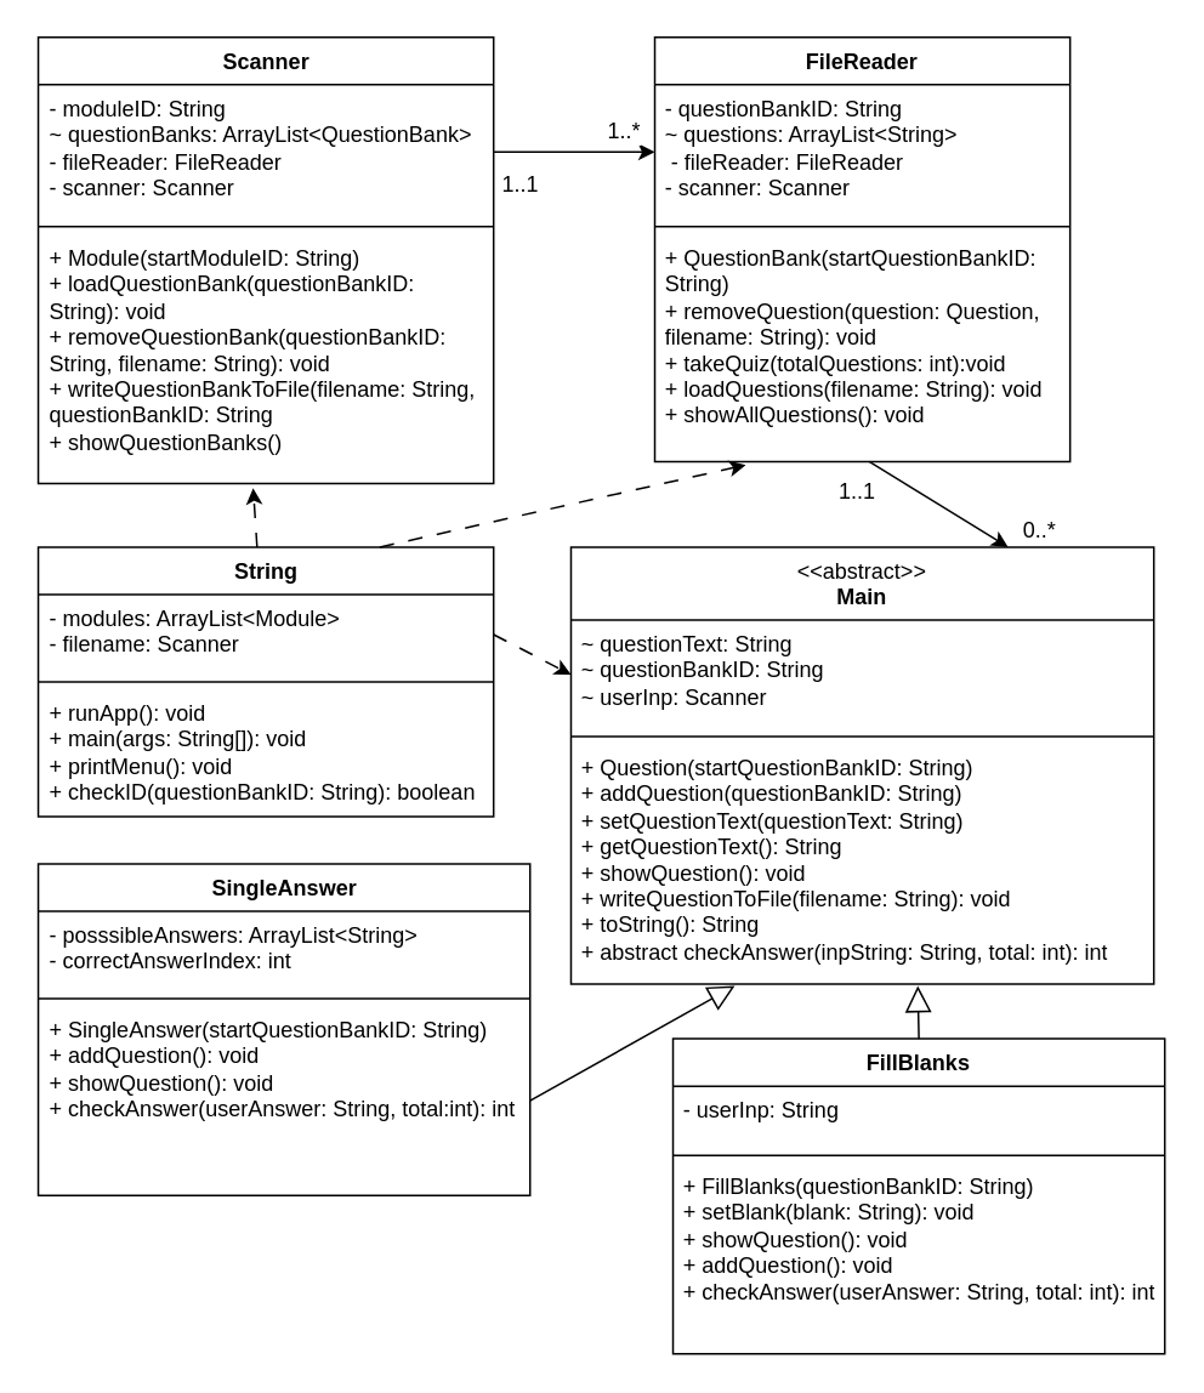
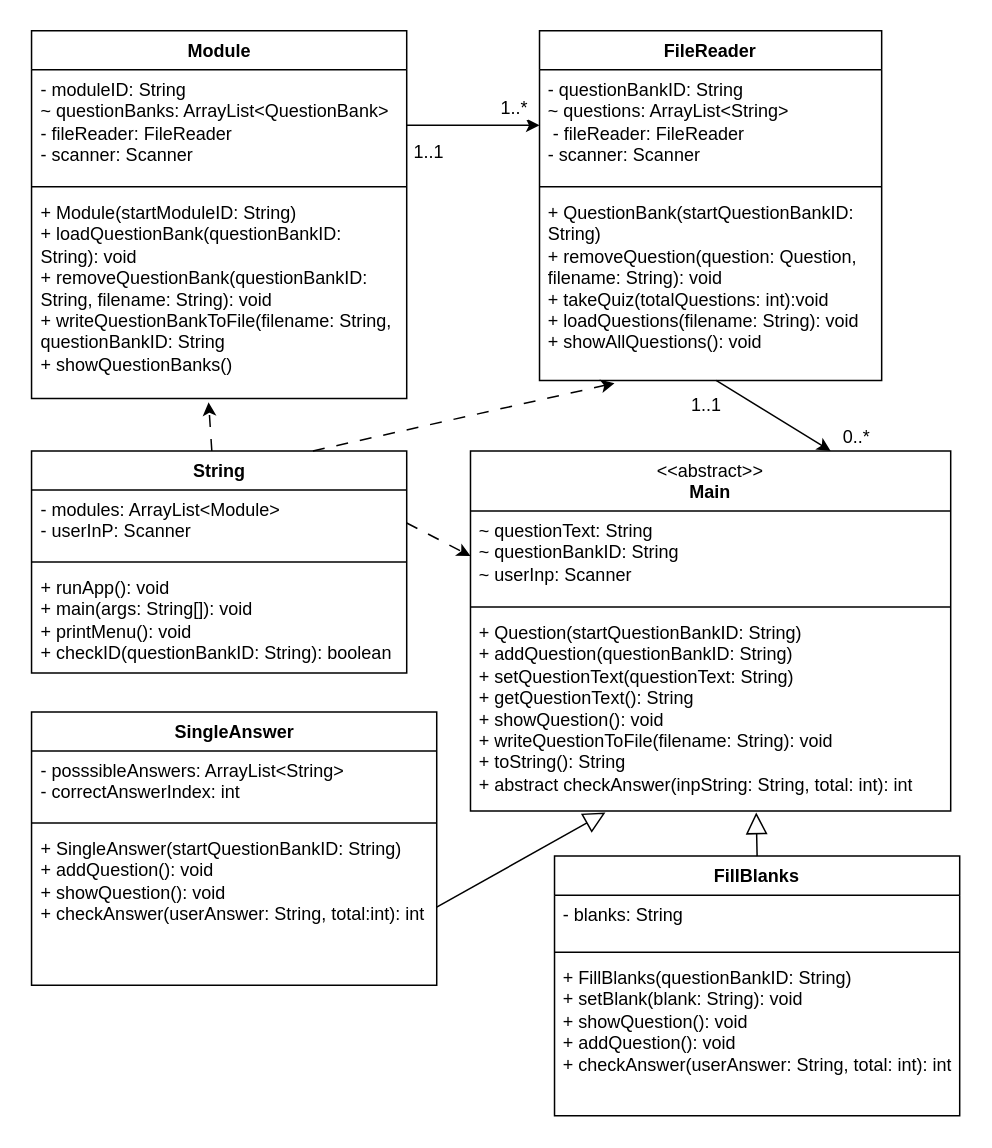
- <mxCell id="2" value="Scanner" style="swimlane;fontStyle=1;align=center;verticalAlign=top;childLayout=stackLayout;horizontal=1;startSize=26;horizontalStack=0;resizeParent=1;resizeParentMax=0;resizeLast=0;collapsible=1;marginBottom=0;whiteSpace=wrap;html=1;" parent="1" vertex="1"><mxGeometry x="20.5" y="20" width="250" height="245" as="geometry" /></mxCell>
+ <mxCell id="2" value="Module" style="swimlane;fontStyle=1;align=center;verticalAlign=top;childLayout=stackLayout;horizontal=1;startSize=26;horizontalStack=0;resizeParent=1;resizeParentMax=0;resizeLast=0;collapsible=1;marginBottom=0;whiteSpace=wrap;html=1;" parent="1" vertex="1"><mxGeometry x="20.5" y="20" width="250" height="245" as="geometry" /></mxCell>
- <mxCell id="27" value="&lt;div&gt;- modules: ArrayList&amp;lt;Module&amp;gt;&lt;/div&gt;&lt;div&gt;- filename: Scanner&lt;/div&gt;" style="text;strokeColor=none;fillColor=none;align=left;verticalAlign=top;spacingLeft=4;spacingRight=4;overflow=hidden;rotatable=0;points=[[0,0.5],[1,0.5]];portConstraint=eastwest;whiteSpace=wrap;html=1;" parent="26" vertex="1"><mxGeometry y="26" width="250" height="44" as="geometry" /></mxCell>
+ <mxCell id="27" value="&lt;div&gt;- modules: ArrayList&amp;lt;Module&amp;gt;&lt;/div&gt;&lt;div&gt;- userInP: Scanner&lt;/div&gt;" style="text;strokeColor=none;fillColor=none;align=left;verticalAlign=top;spacingLeft=4;spacingRight=4;overflow=hidden;rotatable=0;points=[[0,0.5],[1,0.5]];portConstraint=eastwest;whiteSpace=wrap;html=1;" parent="26" vertex="1"><mxGeometry y="26" width="250" height="44" as="geometry" /></mxCell>
- <mxCell id="22" value="&lt;div&gt;- userInp: String&lt;/div&gt;" style="text;strokeColor=none;fillColor=none;align=left;verticalAlign=top;spacingLeft=4;spacingRight=4;overflow=hidden;rotatable=0;points=[[0,0.5],[1,0.5]];portConstraint=eastwest;whiteSpace=wrap;html=1;" parent="21" vertex="1"><mxGeometry y="26" width="270" height="34" as="geometry" /></mxCell>
+ <mxCell id="22" value="&lt;div&gt;- blanks: String&lt;/div&gt;" style="text;strokeColor=none;fillColor=none;align=left;verticalAlign=top;spacingLeft=4;spacingRight=4;overflow=hidden;rotatable=0;points=[[0,0.5],[1,0.5]];portConstraint=eastwest;whiteSpace=wrap;html=1;" parent="21" vertex="1"><mxGeometry y="26" width="270" height="34" as="geometry" /></mxCell>
